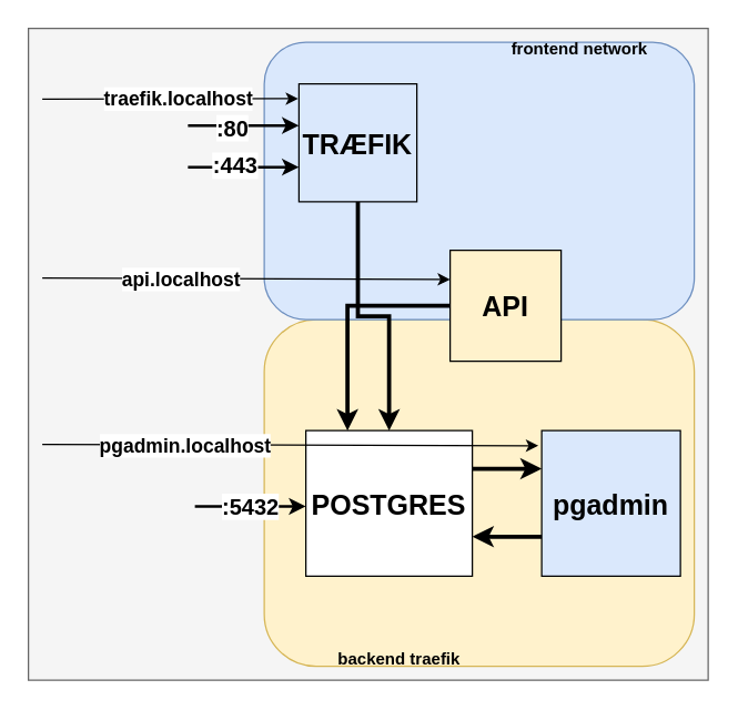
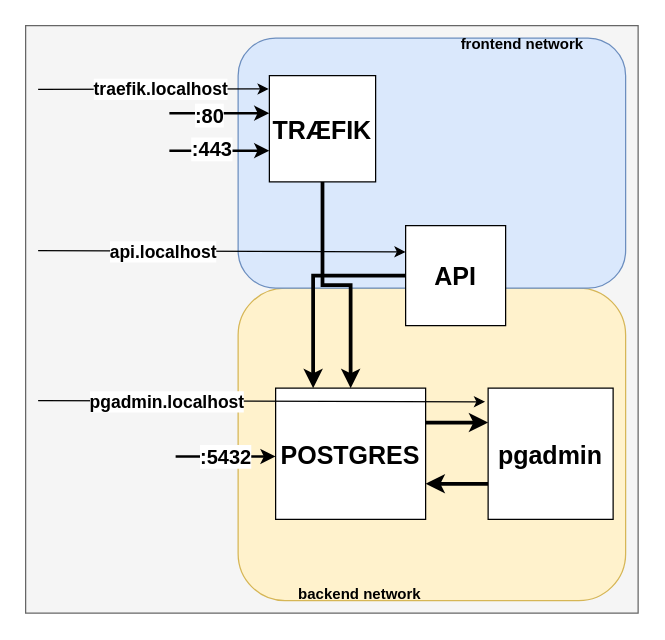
- <mxCell id="6" value="&lt;b&gt;&lt;font style=&quot;font-size: 20px;&quot;&gt;TRÆFIK&lt;/font&gt;&lt;/b&gt;" style="rounded=0;whiteSpace=wrap;html=1;fillColor=#dae8fc;" vertex="1" parent="1"><mxGeometry x="215" y="60" width="85" height="85" as="geometry" /></mxCell>
+ <mxCell id="6" value="&lt;b&gt;&lt;font style=&quot;font-size: 20px;&quot;&gt;TRÆFIK&lt;/font&gt;&lt;/b&gt;" style="rounded=0;whiteSpace=wrap;html=1;" vertex="1" parent="1"><mxGeometry x="215" y="60" width="85" height="85" as="geometry" /></mxCell>
- <mxCell id="12" value="&lt;b&gt;&lt;font style=&quot;font-size: 20px;&quot;&gt;API&lt;/font&gt;&lt;/b&gt;" style="rounded=0;whiteSpace=wrap;html=1;fillColor=#fff2cc;" vertex="1" parent="1"><mxGeometry x="324" y="180" width="80" height="80" as="geometry" /></mxCell>
+ <mxCell id="12" value="&lt;b&gt;&lt;font style=&quot;font-size: 20px;&quot;&gt;API&lt;/font&gt;&lt;/b&gt;" style="rounded=0;whiteSpace=wrap;html=1;" vertex="1" parent="1"><mxGeometry x="324" y="180" width="80" height="80" as="geometry" /></mxCell>
- <mxCell id="10" value="&lt;b&gt;&lt;font style=&quot;font-size: 20px;&quot;&gt;pgadmin&lt;/font&gt;&lt;/b&gt;" style="rounded=0;whiteSpace=wrap;html=1;fillColor=#dae8fc;" vertex="1" parent="1"><mxGeometry x="390" y="310" width="100" height="105" as="geometry" /></mxCell>
+ <mxCell id="10" value="&lt;b&gt;&lt;font style=&quot;font-size: 20px;&quot;&gt;pgadmin&lt;/font&gt;&lt;/b&gt;" style="rounded=0;whiteSpace=wrap;html=1;" vertex="1" parent="1"><mxGeometry x="390" y="310" width="100" height="105" as="geometry" /></mxCell>
- <mxCell id="19" value="&lt;b&gt;backend traefik&lt;/b&gt;" style="text;html=1;strokeColor=none;fillColor=none;align=center;verticalAlign=middle;whiteSpace=wrap;rounded=0;" vertex="1" parent="1"><mxGeometry x="230" y="460" width="115" height="30" as="geometry" /></mxCell>
+ <mxCell id="19" value="&lt;b&gt;backend network&lt;/b&gt;" style="text;html=1;strokeColor=none;fillColor=none;align=center;verticalAlign=middle;whiteSpace=wrap;rounded=0;" vertex="1" parent="1"><mxGeometry x="230" y="460" width="115" height="30" as="geometry" /></mxCell>
